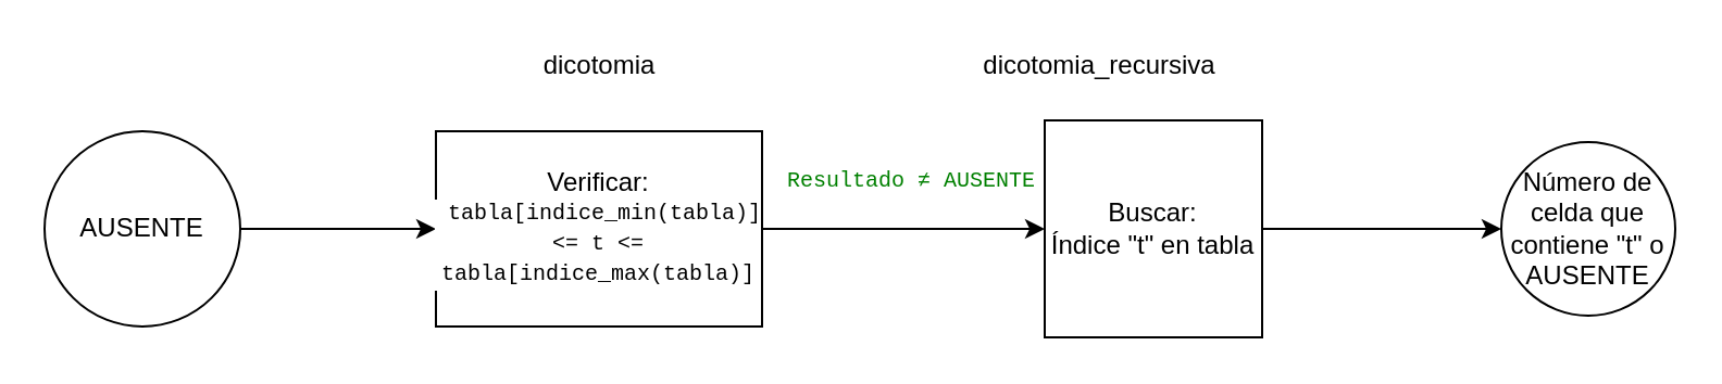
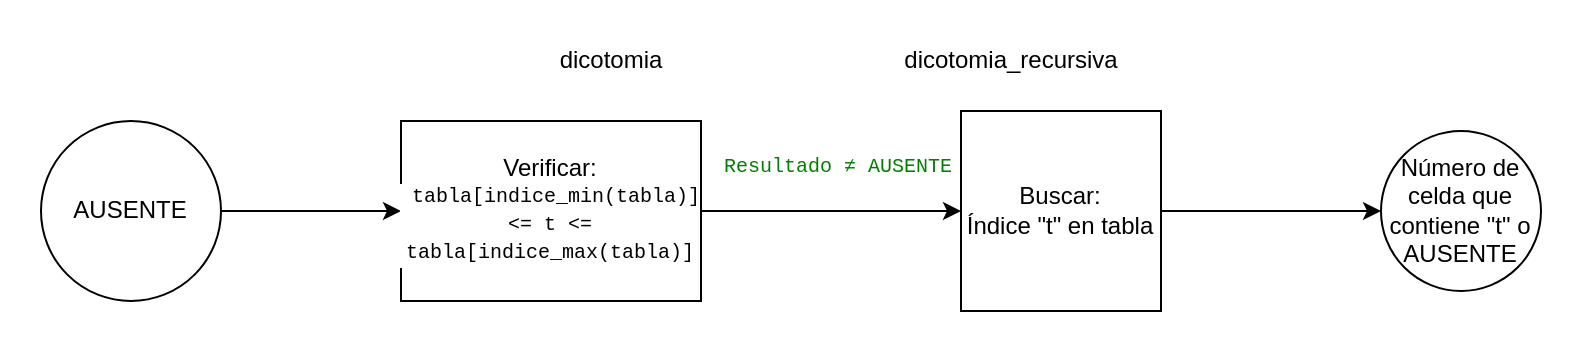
- <mxCell id="6" value="dicotomia" style="text;html=1;align=center;verticalAlign=middle;resizable=0;points=[];autosize=1;strokeColor=none;fillColor=none;" vertex="1" parent="1"><mxGeometry x="240" y="20" width="70" height="20" as="geometry" /></mxCell>
+ <mxCell id="6" value="dicotomia" style="text;html=1;align=center;verticalAlign=middle;resizable=0;points=[];autosize=1;strokeColor=none;fillColor=none;" vertex="1" parent="1"><mxGeometry x="270" y="20" width="70" height="20" as="geometry" /></mxCell>
